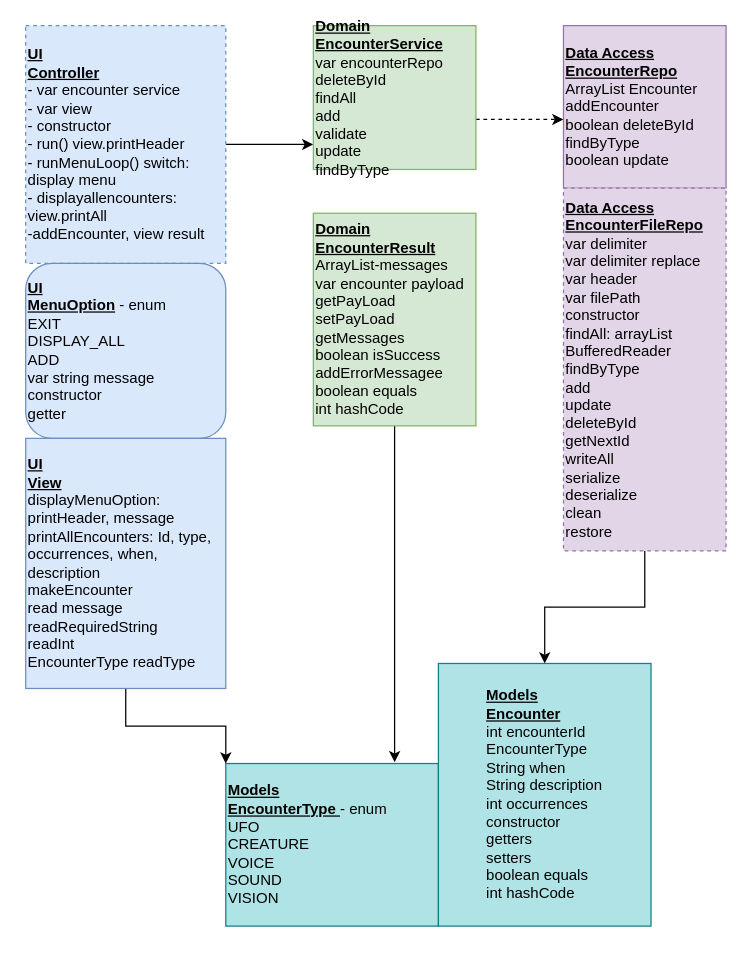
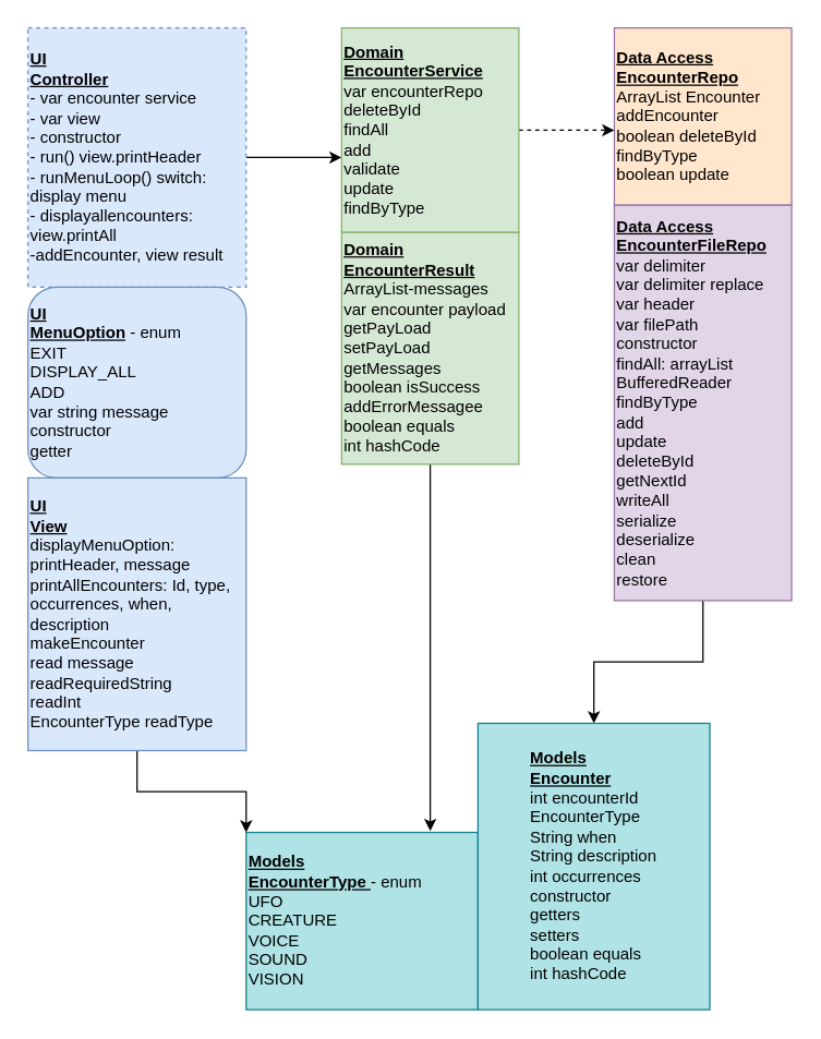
- <mxCell id="7" value="&lt;b&gt;&lt;u&gt;Domain&lt;br&gt;EncounterService&lt;/u&gt;&lt;/b&gt;&lt;br&gt;var encounterRepo&lt;br&gt;deleteById&lt;br&gt;findAll&lt;br&gt;add&lt;br&gt;validate&lt;br&gt;update&lt;br&gt;findByType" style="whiteSpace=wrap;html=1;fillColor=#d5e8d4;strokeColor=#82b366;align=left;" vertex="1" parent="1"><mxGeometry x="250" y="20" width="130" height="115" as="geometry" /></mxCell>
+ <mxCell id="7" value="&lt;b&gt;&lt;u&gt;Domain&lt;br&gt;EncounterService&lt;/u&gt;&lt;/b&gt;&lt;br&gt;var encounterRepo&lt;br&gt;deleteById&lt;br&gt;findAll&lt;br&gt;add&lt;br&gt;validate&lt;br&gt;update&lt;br&gt;findByType" style="whiteSpace=wrap;html=1;fillColor=#d5e8d4;strokeColor=#82b366;align=left;" vertex="1" parent="1"><mxGeometry x="250" y="20" width="130" height="150" as="geometry" /></mxCell>
- <mxCell id="5" value="&lt;u&gt;&lt;b&gt;Data Access&lt;br&gt;EncounterRepo&lt;/b&gt;&lt;/u&gt;&lt;br&gt;ArrayList Encounter&lt;br&gt;addEncounter&lt;br&gt;boolean deleteById&lt;br&gt;findByType&lt;br&gt;boolean update" style="whiteSpace=wrap;html=1;fillColor=#e1d5e7;strokeColor=#9673a6;align=left;" vertex="1" parent="1"><mxGeometry x="450" y="20" width="130" height="130" as="geometry" /></mxCell>
+ <mxCell id="5" value="&lt;u&gt;&lt;b&gt;Data Access&lt;br&gt;EncounterRepo&lt;/b&gt;&lt;/u&gt;&lt;br&gt;ArrayList Encounter&lt;br&gt;addEncounter&lt;br&gt;boolean deleteById&lt;br&gt;findByType&lt;br&gt;boolean update" style="whiteSpace=wrap;html=1;fillColor=#ffe6cc;strokeColor=#9673a6;align=left;" vertex="1" parent="1"><mxGeometry x="450" y="20" width="130" height="130" as="geometry" /></mxCell>
- <mxCell id="13" value="&lt;b&gt;&lt;u&gt;Data Access&lt;/u&gt;&lt;/b&gt;&lt;br&gt;&lt;b&gt;&lt;u&gt;EncounterFileRepo&lt;/u&gt;&lt;/b&gt;&lt;br&gt;var delimiter&lt;br&gt;var delimiter replace&lt;br&gt;var header&lt;br&gt;var filePath&lt;br&gt;constructor&lt;br&gt;findAll: arrayList&lt;br&gt;BufferedReader&lt;br&gt;findByType&lt;br&gt;add&lt;br&gt;update&lt;br&gt;deleteById&lt;br&gt;getNextId&lt;br&gt;writeAll&lt;br&gt;serialize&lt;br&gt;deserialize&lt;br&gt;clean&lt;br&gt;restore" style="whiteSpace=wrap;html=1;fontSize=12;fillColor=#e1d5e7;strokeColor=#9673a6;align=left;dashed=1;" vertex="1" parent="1"><mxGeometry x="450" y="150" width="130" height="290" as="geometry" /></mxCell>
+ <mxCell id="13" value="&lt;b&gt;&lt;u&gt;Data Access&lt;/u&gt;&lt;/b&gt;&lt;br&gt;&lt;b&gt;&lt;u&gt;EncounterFileRepo&lt;/u&gt;&lt;/b&gt;&lt;br&gt;var delimiter&lt;br&gt;var delimiter replace&lt;br&gt;var header&lt;br&gt;var filePath&lt;br&gt;constructor&lt;br&gt;findAll: arrayList&lt;br&gt;BufferedReader&lt;br&gt;findByType&lt;br&gt;add&lt;br&gt;update&lt;br&gt;deleteById&lt;br&gt;getNextId&lt;br&gt;writeAll&lt;br&gt;serialize&lt;br&gt;deserialize&lt;br&gt;clean&lt;br&gt;restore" style="whiteSpace=wrap;html=1;fontSize=12;fillColor=#e1d5e7;strokeColor=#9673a6;align=left;" vertex="1" parent="1"><mxGeometry x="450" y="150" width="130" height="290" as="geometry" /></mxCell>
